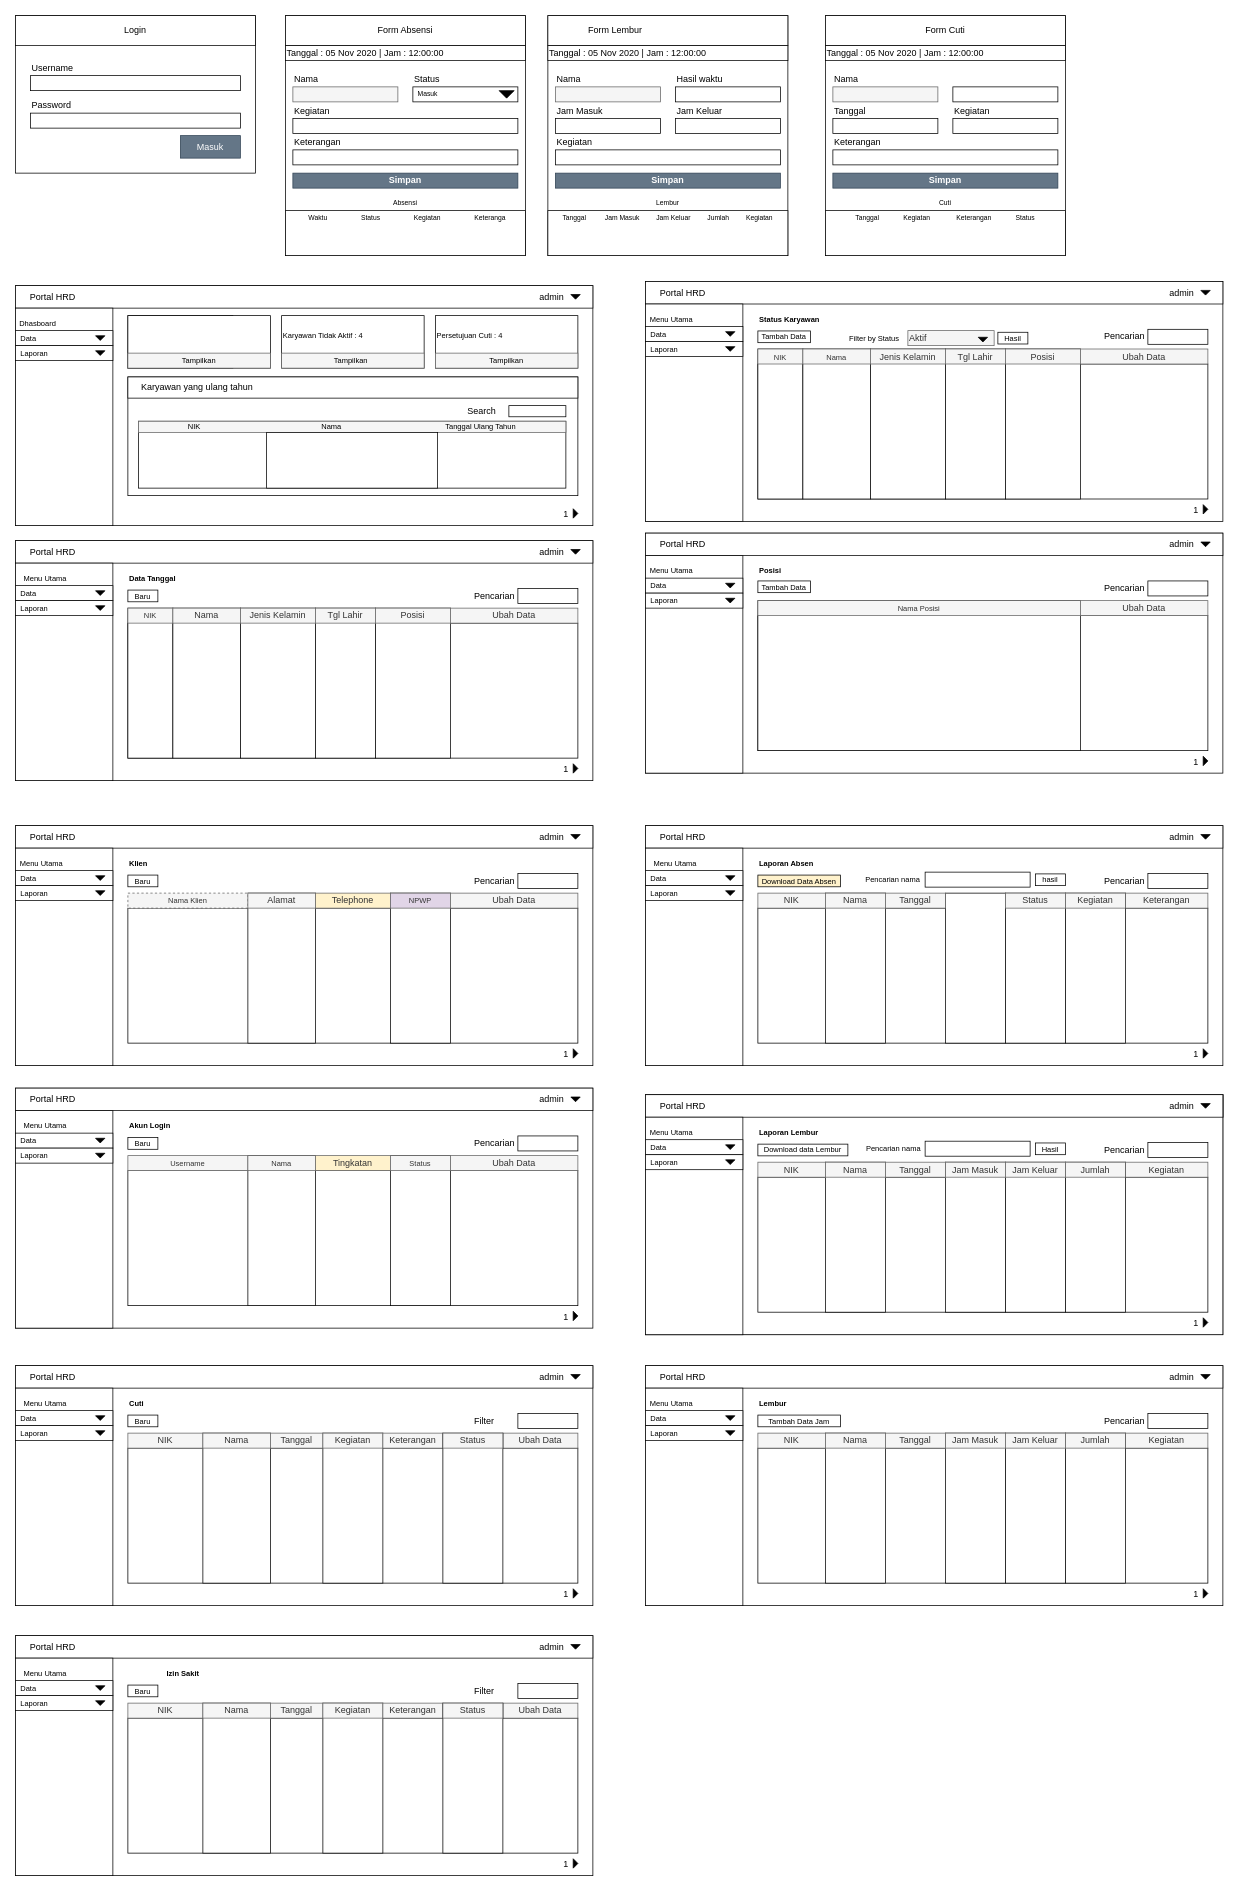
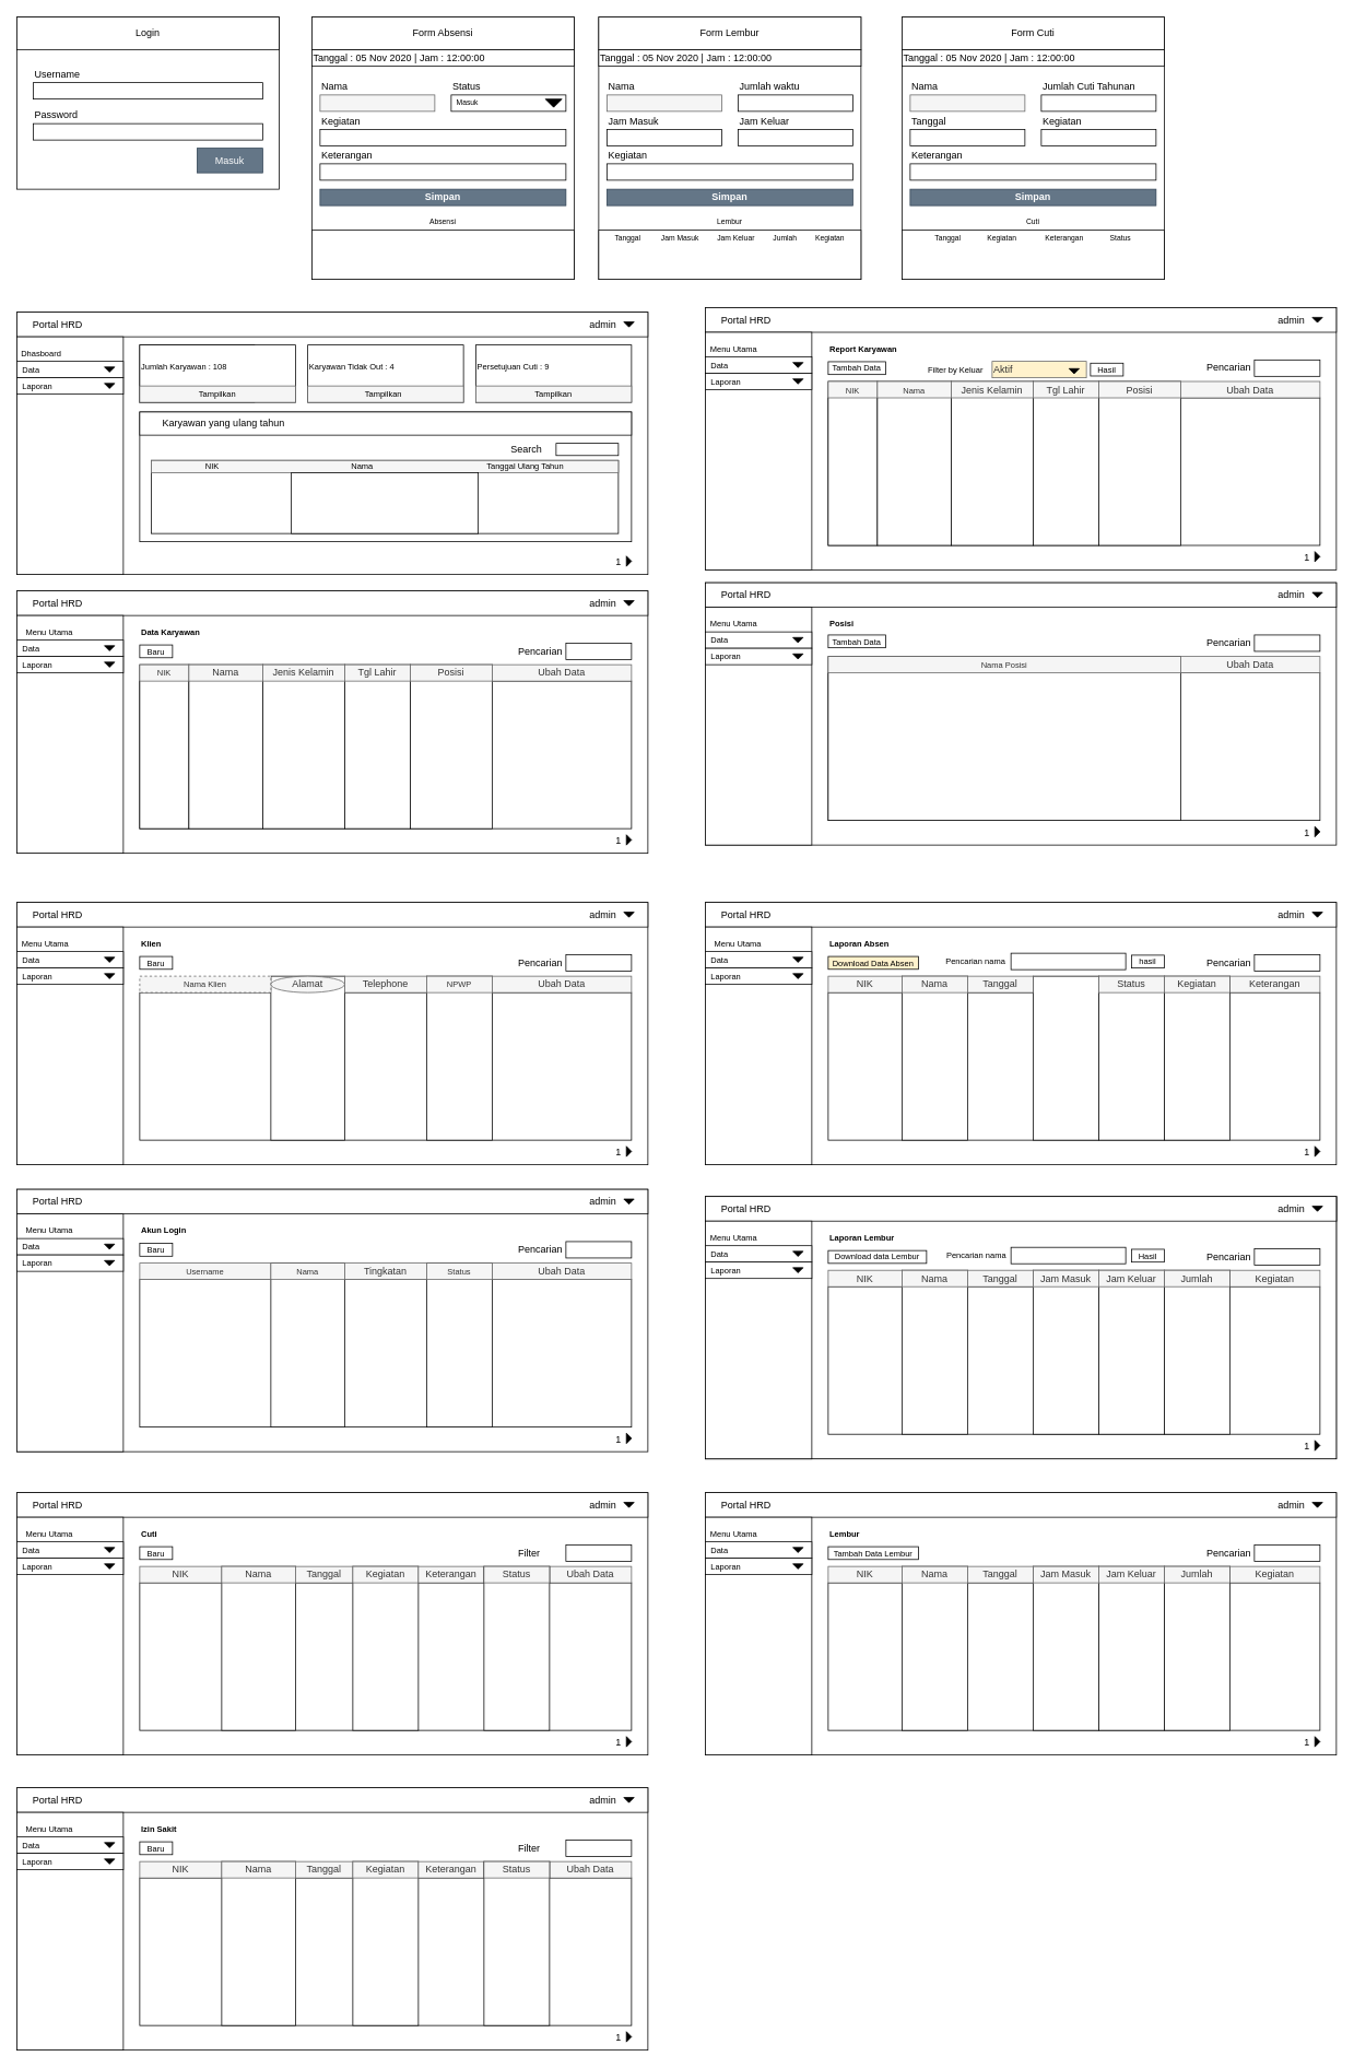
- <mxCell id="31" value="Form Lembur" style="text;html=1;strokeColor=none;fillColor=none;align=center;verticalAlign=middle;whiteSpace=wrap;rounded=0;" parent="1" vertex="1"><mxGeometry x="780" y="30" width="80" height="20" as="geometry" /></mxCell>
+ <mxCell id="31" value="Form Lembur" style="text;html=1;strokeColor=none;fillColor=none;align=center;verticalAlign=middle;whiteSpace=wrap;rounded=0;" parent="1" vertex="1"><mxGeometry x="850" y="30" width="80" height="20" as="geometry" /></mxCell>
- <mxCell id="35" value="Hasil waktu" style="text;html=1;strokeColor=none;fillColor=none;align=left;verticalAlign=middle;whiteSpace=wrap;rounded=0;" parent="1" vertex="1"><mxGeometry x="900" y="95" width="90" height="20" as="geometry" /></mxCell>
+ <mxCell id="35" value="Jumlah waktu" style="text;html=1;strokeColor=none;fillColor=none;align=left;verticalAlign=middle;whiteSpace=wrap;rounded=0;" parent="1" vertex="1"><mxGeometry x="900" y="95" width="90" height="20" as="geometry" /></mxCell>
+ <mxCell id="296" value="Jumlah Cuti Tahunan" style="text;html=1;strokeColor=none;fillColor=none;align=left;verticalAlign=middle;whiteSpace=wrap;rounded=0;" parent="1" vertex="1"><mxGeometry x="1270" y="95" width="130" height="20" as="geometry" /></mxCell>
- <mxCell id="28" value="Waktu &amp;nbsp;&amp;nbsp;&amp;nbsp;&amp;nbsp;&amp;nbsp;&amp;nbsp;&amp;nbsp;&amp;nbsp;&amp;nbsp;&amp;nbsp;&amp;nbsp;&amp;nbsp;&amp;nbsp;&amp;nbsp;&amp;nbsp;&amp;nbsp; Status&amp;nbsp;&amp;nbsp;&amp;nbsp;&amp;nbsp;&amp;nbsp;&amp;nbsp;&amp;nbsp;&amp;nbsp;&amp;nbsp;&amp;nbsp;&amp;nbsp;&amp;nbsp;&amp;nbsp;&amp;nbsp;&amp;nbsp;&amp;nbsp;&amp;nbsp; Kegiatan &amp;nbsp;&amp;nbsp;&amp;nbsp;&amp;nbsp;&amp;nbsp;&amp;nbsp;&amp;nbsp;&amp;nbsp;&amp;nbsp;&amp;nbsp;&amp;nbsp;&amp;nbsp;&amp;nbsp;&amp;nbsp;&amp;nbsp;&amp;nbsp; Keteranga" style="text;html=1;strokeColor=none;fillColor=none;align=center;verticalAlign=middle;whiteSpace=wrap;rounded=0;fontSize=9;fontColor=#000000;" parent="1" vertex="1"><mxGeometry x="385" y="280" width="315" height="20" as="geometry" /></mxCell>
- <mxCell id="141" value="Status Karyawan" style="text;html=1;strokeColor=none;fillColor=none;align=left;verticalAlign=middle;whiteSpace=wrap;rounded=0;fontSize=10;fontStyle=1" parent="1" vertex="1"><mxGeometry x="1010" y="414.5" width="100" height="20" as="geometry" /></mxCell>
+ <mxCell id="141" value="Report Karyawan" style="text;html=1;strokeColor=none;fillColor=none;align=left;verticalAlign=middle;whiteSpace=wrap;rounded=0;fontSize=10;fontStyle=1" parent="1" vertex="1"><mxGeometry x="1010" y="414.5" width="100" height="20" as="geometry" /></mxCell>
+ <mxCell id="76" value="Jumlah Karyawan : 108" style="text;html=1;strokeColor=none;fillColor=none;align=left;verticalAlign=middle;whiteSpace=wrap;rounded=0;fontSize=10;fontColor=#000000;" parent="1" vertex="1"><mxGeometry x="170" y="436.25" width="120" height="20" as="geometry" /></mxCell>
- <mxCell id="77" value="Karyawan Tidak Aktif : 4" style="text;html=1;strokeColor=none;fillColor=none;align=left;verticalAlign=middle;whiteSpace=wrap;rounded=0;fontSize=10;fontColor=#000000;" parent="1" vertex="1"><mxGeometry x="375" y="436.25" width="185" height="20" as="geometry" /></mxCell>
+ <mxCell id="77" value="Karyawan Tidak Out : 4" style="text;html=1;strokeColor=none;fillColor=none;align=left;verticalAlign=middle;whiteSpace=wrap;rounded=0;fontSize=10;fontColor=#000000;" parent="1" vertex="1"><mxGeometry x="375" y="436.25" width="185" height="20" as="geometry" /></mxCell>
- <mxCell id="78" value="Persetujuan Cuti : 4" style="text;html=1;strokeColor=none;fillColor=none;align=left;verticalAlign=middle;whiteSpace=wrap;rounded=0;fontSize=10;fontColor=#000000;" parent="1" vertex="1"><mxGeometry x="580" y="436.25" width="190" height="20" as="geometry" /></mxCell>
+ <mxCell id="78" value="Persetujuan Cuti : 9" style="text;html=1;strokeColor=none;fillColor=none;align=left;verticalAlign=middle;whiteSpace=wrap;rounded=0;fontSize=10;fontColor=#000000;" parent="1" vertex="1"><mxGeometry x="580" y="436.25" width="190" height="20" as="geometry" /></mxCell>
- <mxCell id="143" value="&lt;font style=&quot;font-size: 10px&quot;&gt;Filter by Status&lt;br&gt;&lt;/font&gt;" style="text;html=1;strokeColor=none;fillColor=none;align=left;verticalAlign=middle;whiteSpace=wrap;rounded=0;" parent="1" vertex="1"><mxGeometry x="1130" y="440.43" width="100" height="20" as="geometry" /></mxCell>
+ <mxCell id="143" value="&lt;font style=&quot;font-size: 10px&quot;&gt;Filter by Keluar&lt;br&gt;&lt;/font&gt;" style="text;html=1;strokeColor=none;fillColor=none;align=left;verticalAlign=middle;whiteSpace=wrap;rounded=0;" parent="1" vertex="1"><mxGeometry x="1130" y="440.43" width="100" height="20" as="geometry" /></mxCell>
- <mxCell id="142" value="Aktif" style="rounded=0;whiteSpace=wrap;html=1;fontColor=#333333;fillColor=#f5f5f5;align=left;strokeColor=#666666;" parent="1" vertex="1"><mxGeometry x="1210" y="440" width="115" height="20" as="geometry" /></mxCell>
+ <mxCell id="142" value="Aktif" style="rounded=0;whiteSpace=wrap;html=1;fontColor=#333333;fillColor=#fff2cc;align=left;strokeColor=#666666;" parent="1" vertex="1"><mxGeometry x="1210" y="440" width="115" height="20" as="geometry" /></mxCell>
- <mxCell id="312" value="Karyawan yang ulang tahun" style="text;html=1;strokeColor=none;fillColor=none;align=center;verticalAlign=middle;whiteSpace=wrap;rounded=0;" parent="1" vertex="1"><mxGeometry x="175" y="505.88" width="175" height="20" as="geometry" /></mxCell>
+ <mxCell id="312" value="Karyawan yang ulang tahun" style="text;html=1;strokeColor=none;fillColor=none;align=center;verticalAlign=middle;whiteSpace=wrap;rounded=0;" parent="1" vertex="1"><mxGeometry x="185" y="505.88" width="175" height="20" as="geometry" /></mxCell>
- <mxCell id="110" value="Data Tanggal" style="text;html=1;strokeColor=none;fillColor=none;align=left;verticalAlign=middle;whiteSpace=wrap;rounded=0;fontSize=10;fontStyle=1" parent="1" vertex="1"><mxGeometry x="170" y="760" width="100" height="20" as="geometry" /></mxCell>
+ <mxCell id="110" value="Data Karyawan" style="text;html=1;strokeColor=none;fillColor=none;align=left;verticalAlign=middle;whiteSpace=wrap;rounded=0;fontSize=10;fontStyle=1" parent="1" vertex="1"><mxGeometry x="170" y="760" width="100" height="20" as="geometry" /></mxCell>
- <mxCell id="191" value="Alamat" style="rounded=0;whiteSpace=wrap;html=1;fillColor=#f5f5f5;strokeColor=#666666;fontColor=#333333;" parent="1" vertex="1"><mxGeometry x="330" y="1190" width="90" height="20" as="geometry" /></mxCell>
+ <mxCell id="191" value="Alamat" style="ellipse;whiteSpace=wrap;html=1;fillColor=#f5f5f5;strokeColor=#666666;fontColor=#333333;" parent="1" vertex="1"><mxGeometry x="330" y="1190" width="90" height="20" as="geometry" /></mxCell>
- <mxCell id="192" value="Telephone" style="rounded=0;whiteSpace=wrap;html=1;fillColor=#fff2cc;strokeColor=#666666;fontColor=#333333;" parent="1" vertex="1"><mxGeometry x="420" y="1190" width="100" height="20" as="geometry" /></mxCell>
+ <mxCell id="192" value="Telephone" style="rounded=0;whiteSpace=wrap;html=1;fillColor=#f5f5f5;strokeColor=#666666;fontColor=#333333;" parent="1" vertex="1"><mxGeometry x="420" y="1190" width="100" height="20" as="geometry" /></mxCell>
- <mxCell id="193" value="&lt;font style=&quot;font-size: 10px&quot;&gt;NPWP&lt;/font&gt;" style="rounded=0;whiteSpace=wrap;html=1;fillColor=#e1d5e7;strokeColor=#666666;fontColor=#333333;" parent="1" vertex="1"><mxGeometry x="520" y="1190" width="80" height="20" as="geometry" /></mxCell>
+ <mxCell id="193" value="&lt;font style=&quot;font-size: 10px&quot;&gt;NPWP&lt;/font&gt;" style="rounded=0;whiteSpace=wrap;html=1;fillColor=#f5f5f5;strokeColor=#666666;fontColor=#333333;" parent="1" vertex="1"><mxGeometry x="520" y="1190" width="80" height="20" as="geometry" /></mxCell>
- <mxCell id="219" value="Tingkatan" style="rounded=0;whiteSpace=wrap;html=1;fillColor=#fff2cc;strokeColor=#666666;fontColor=#333333;" parent="1" vertex="1"><mxGeometry x="420" y="1540" width="100" height="20" as="geometry" /></mxCell>
+ <mxCell id="219" value="Tingkatan" style="rounded=0;whiteSpace=wrap;html=1;fillColor=#f5f5f5;strokeColor=#666666;fontColor=#333333;" parent="1" vertex="1"><mxGeometry x="420" y="1540" width="100" height="20" as="geometry" /></mxCell>
- <mxCell id="374" value="Tambah Data Jam" style="rounded=0;whiteSpace=wrap;html=1;fontSize=10;" parent="1" vertex="1"><mxGeometry x="1010" y="1885.93" width="110" height="15.63" as="geometry" /></mxCell>
+ <mxCell id="374" value="Tambah Data Lembur" style="rounded=0;whiteSpace=wrap;html=1;fontSize=10;" parent="1" vertex="1"><mxGeometry x="1010" y="1885.93" width="110" height="15.63" as="geometry" /></mxCell>
- <mxCell id="441" value="Izin Sakit" style="text;html=1;strokeColor=none;fillColor=none;align=left;verticalAlign=middle;whiteSpace=wrap;rounded=0;fontSize=10;fontStyle=1" parent="1" vertex="1"><mxGeometry x="220" y="2220" width="100" height="20" as="geometry" /></mxCell>
+ <mxCell id="441" value="Izin Sakit" style="text;html=1;strokeColor=none;fillColor=none;align=left;verticalAlign=middle;whiteSpace=wrap;rounded=0;fontSize=10;fontStyle=1" parent="1" vertex="1"><mxGeometry x="170" y="2220" width="100" height="20" as="geometry" /></mxCell>
